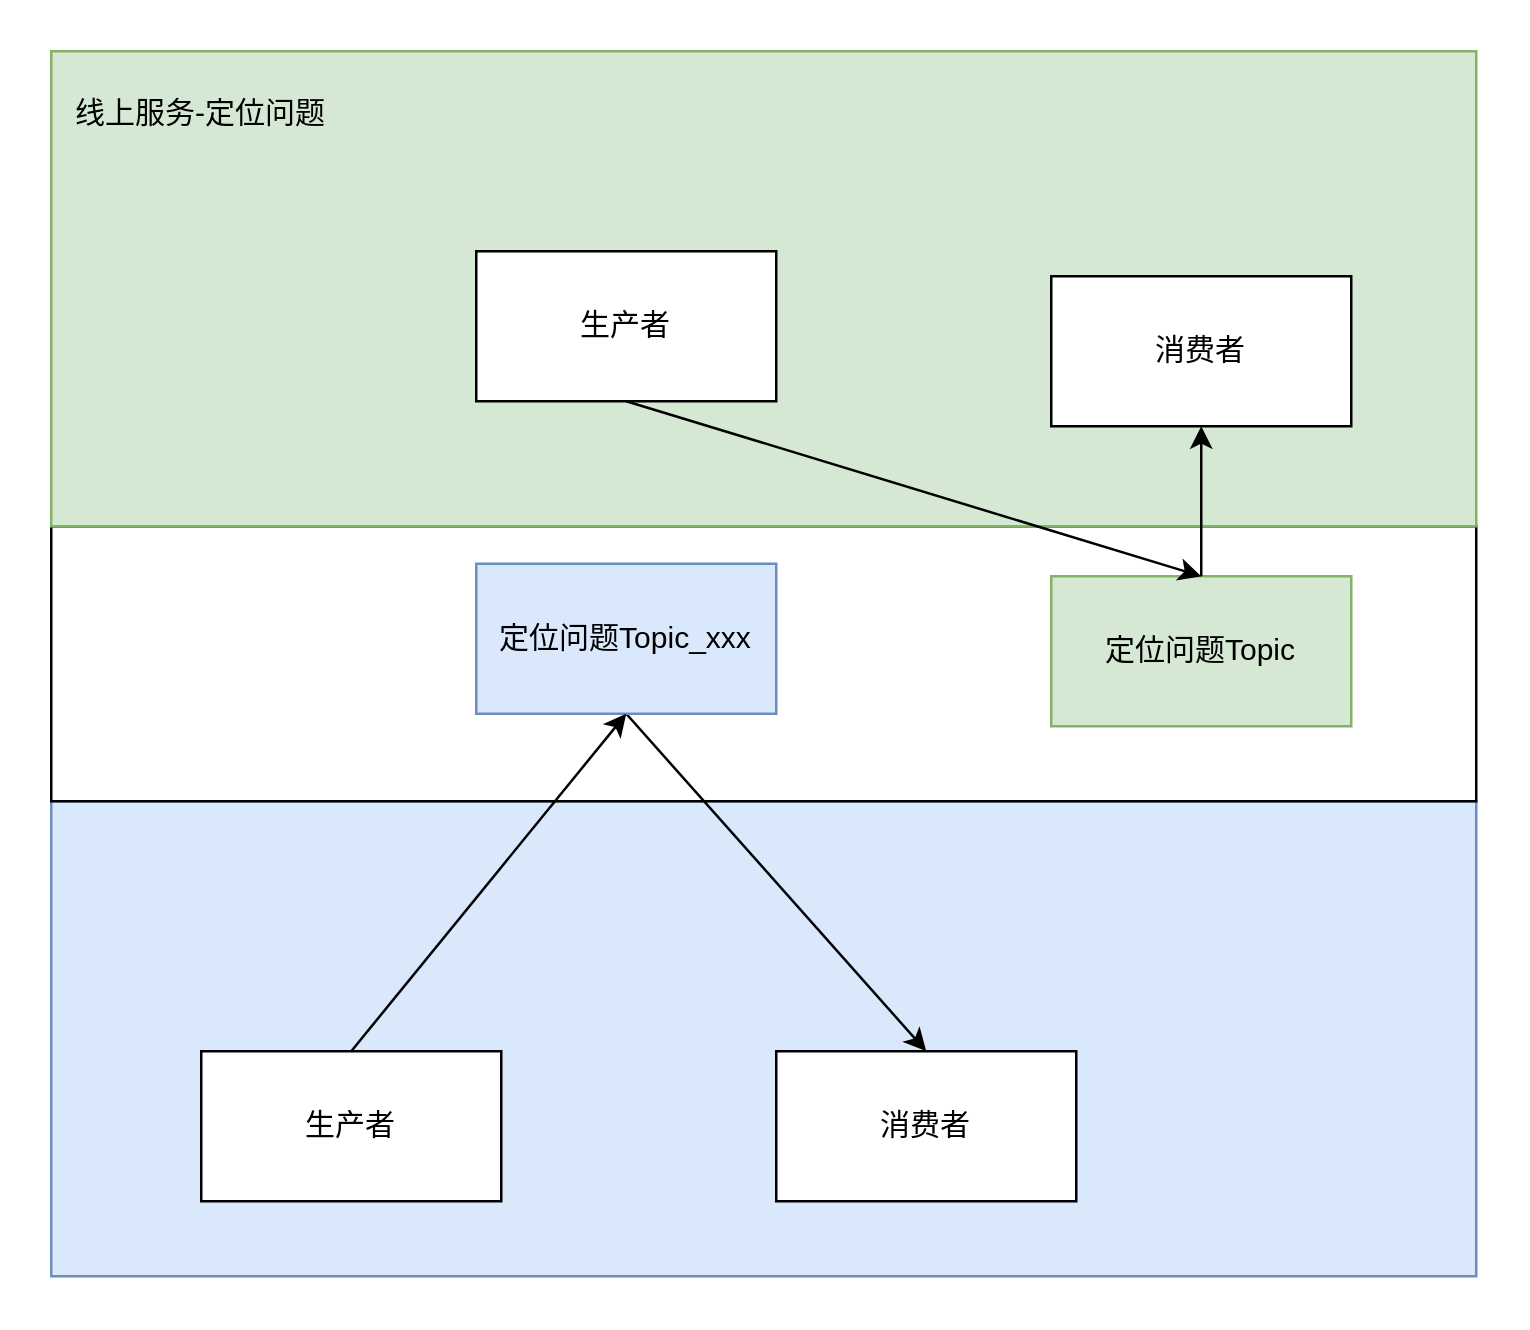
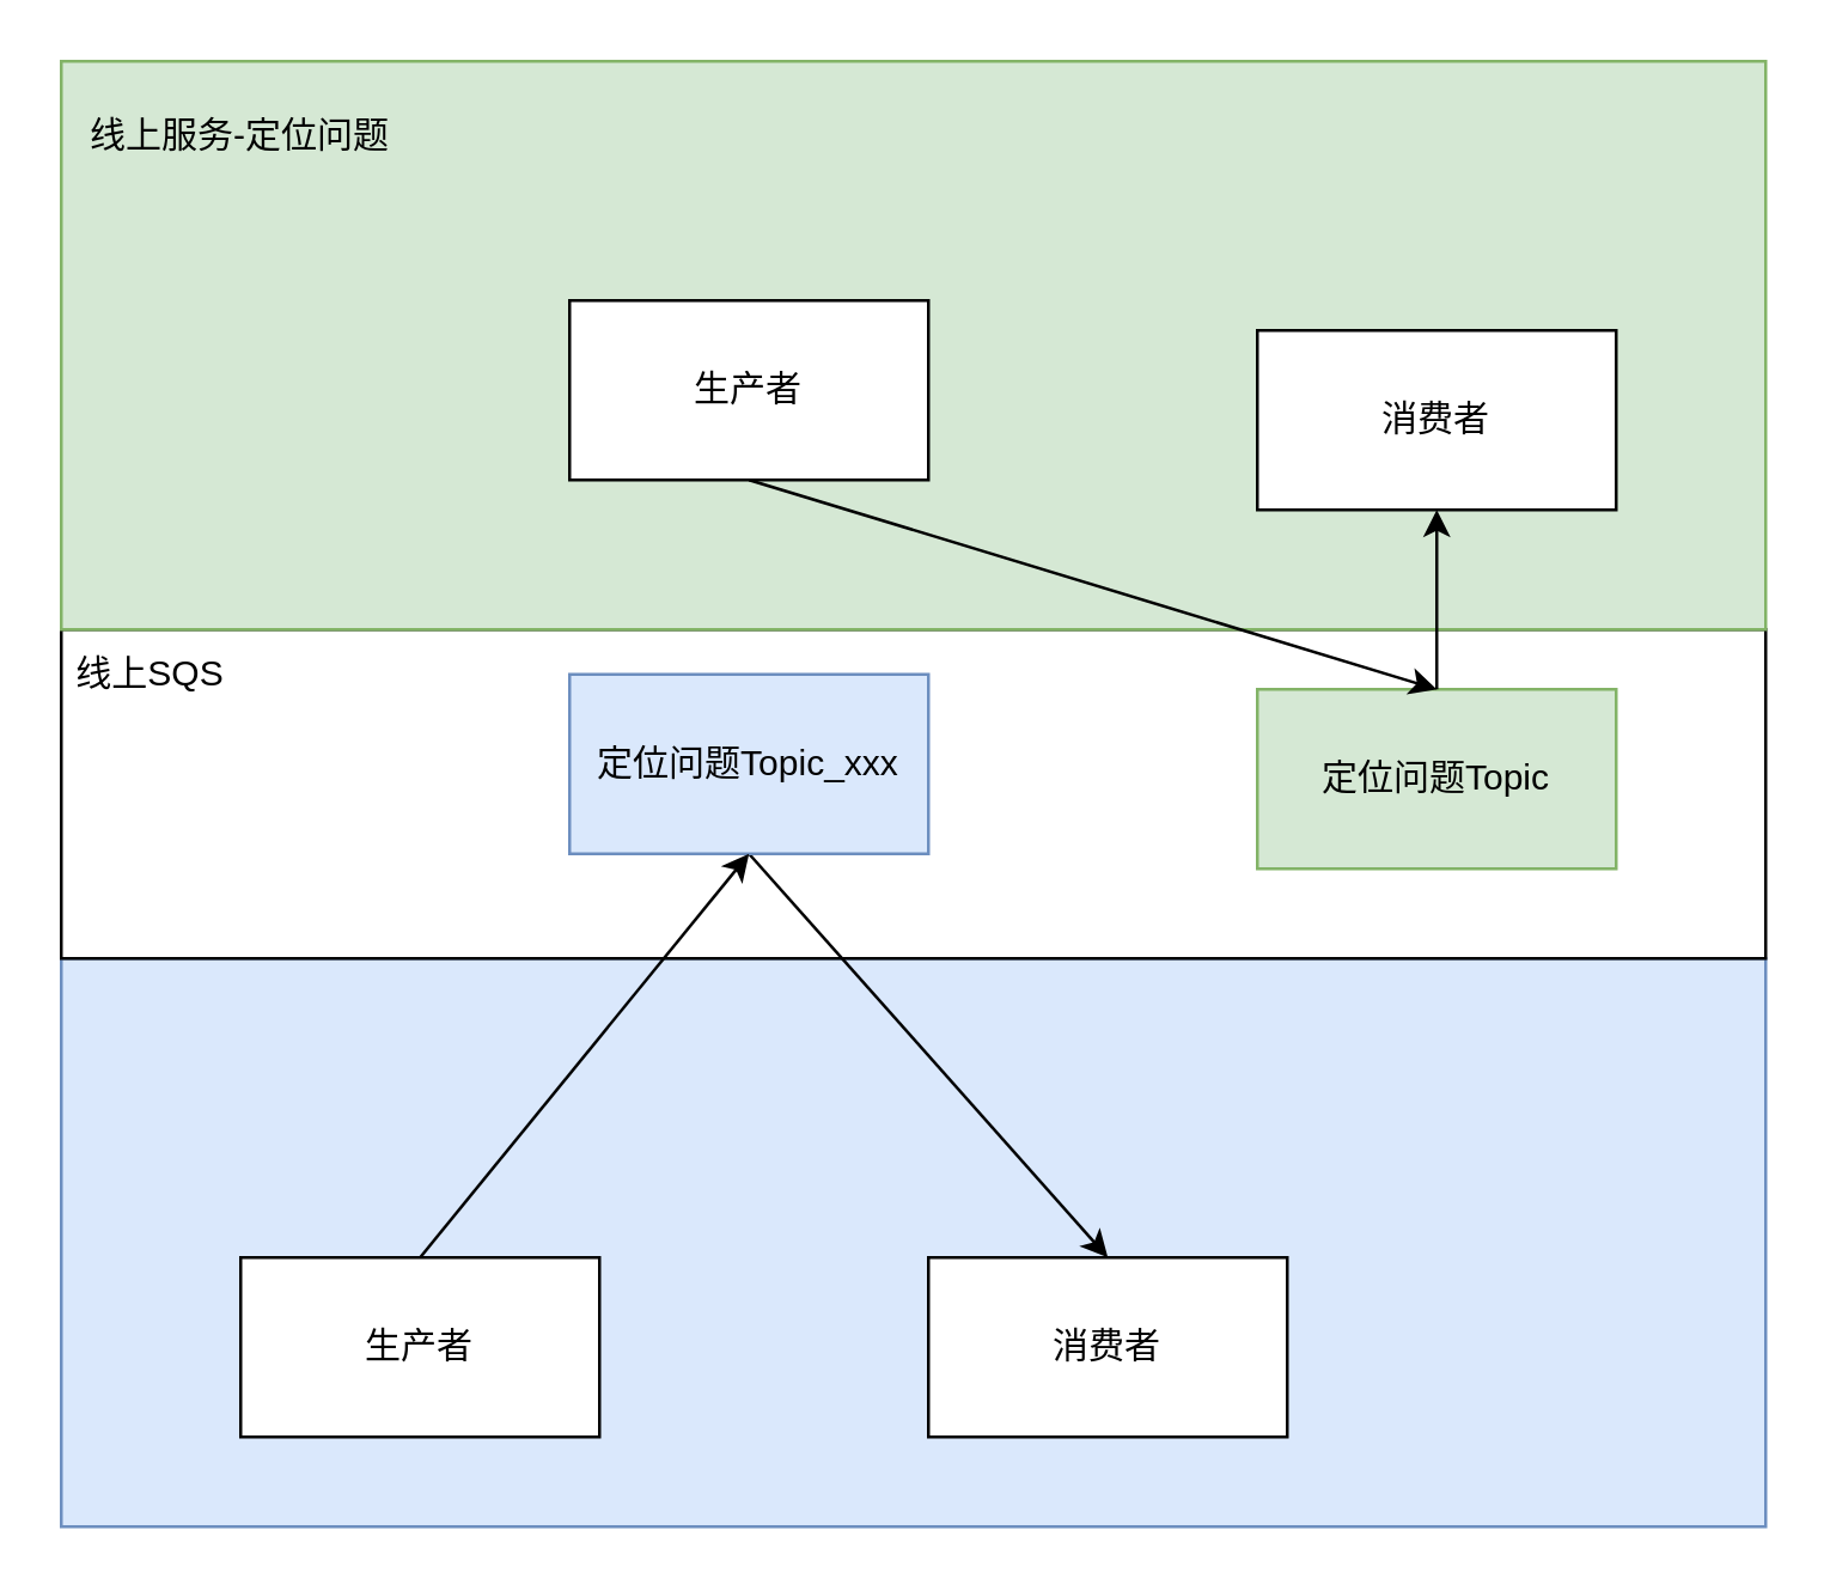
+ <mxCell id="16" value="线上SQS" style="text;html=1;align=center;verticalAlign=middle;whiteSpace=wrap;rounded=0;" vertex="1" parent="1"><mxGeometry x="20" y="210" width="60" height="30" as="geometry" /></mxCell>
